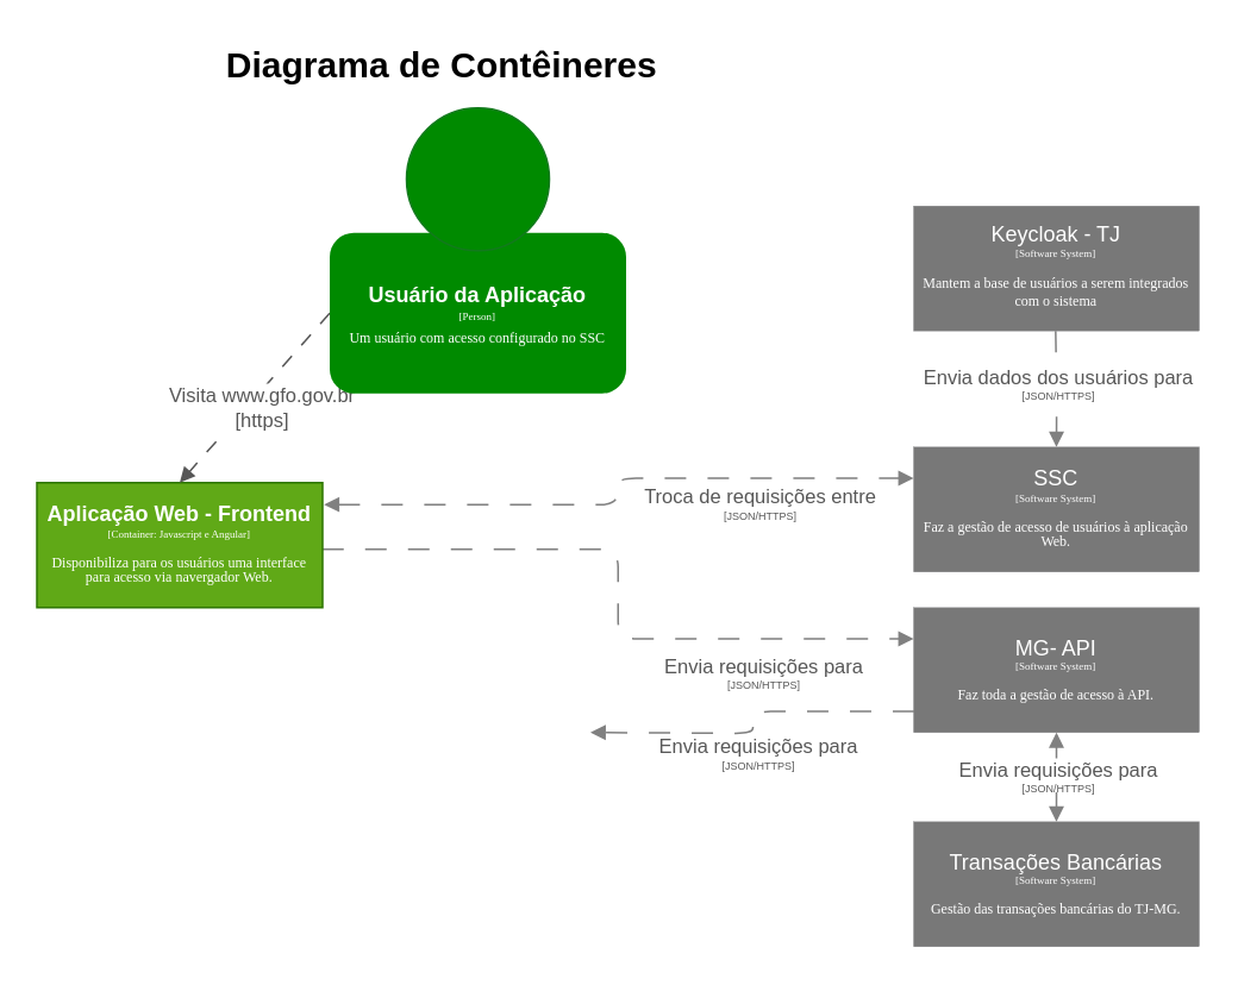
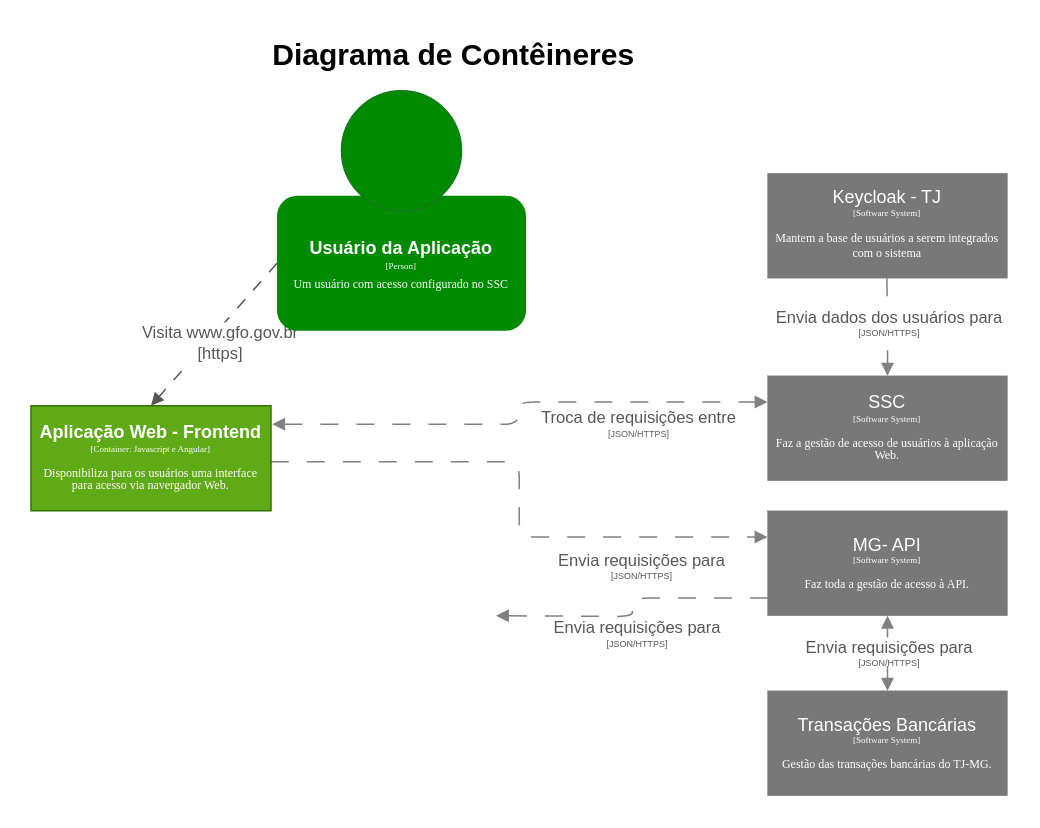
- <mxCell id="2" value="&lt;font style=&quot;font-size: 20px;&quot;&gt;&lt;b&gt;Diagrama de Contêineres&lt;/b&gt;&lt;/font&gt;" style="text;html=1;align=center;verticalAlign=middle;whiteSpace=wrap;rounded=0;" parent="1" vertex="1"><mxGeometry x="82" y="20" width="330" height="30" as="geometry" /></mxCell>
+ <mxCell id="2" value="&lt;font style=&quot;font-size: 20px;&quot;&gt;&lt;b&gt;Diagrama de Contêineres&lt;/b&gt;&lt;/font&gt;" style="text;html=1;align=center;verticalAlign=middle;whiteSpace=wrap;rounded=0;" parent="1" vertex="1"><mxGeometry x="137" y="20" width="330" height="30" as="geometry" /></mxCell>
